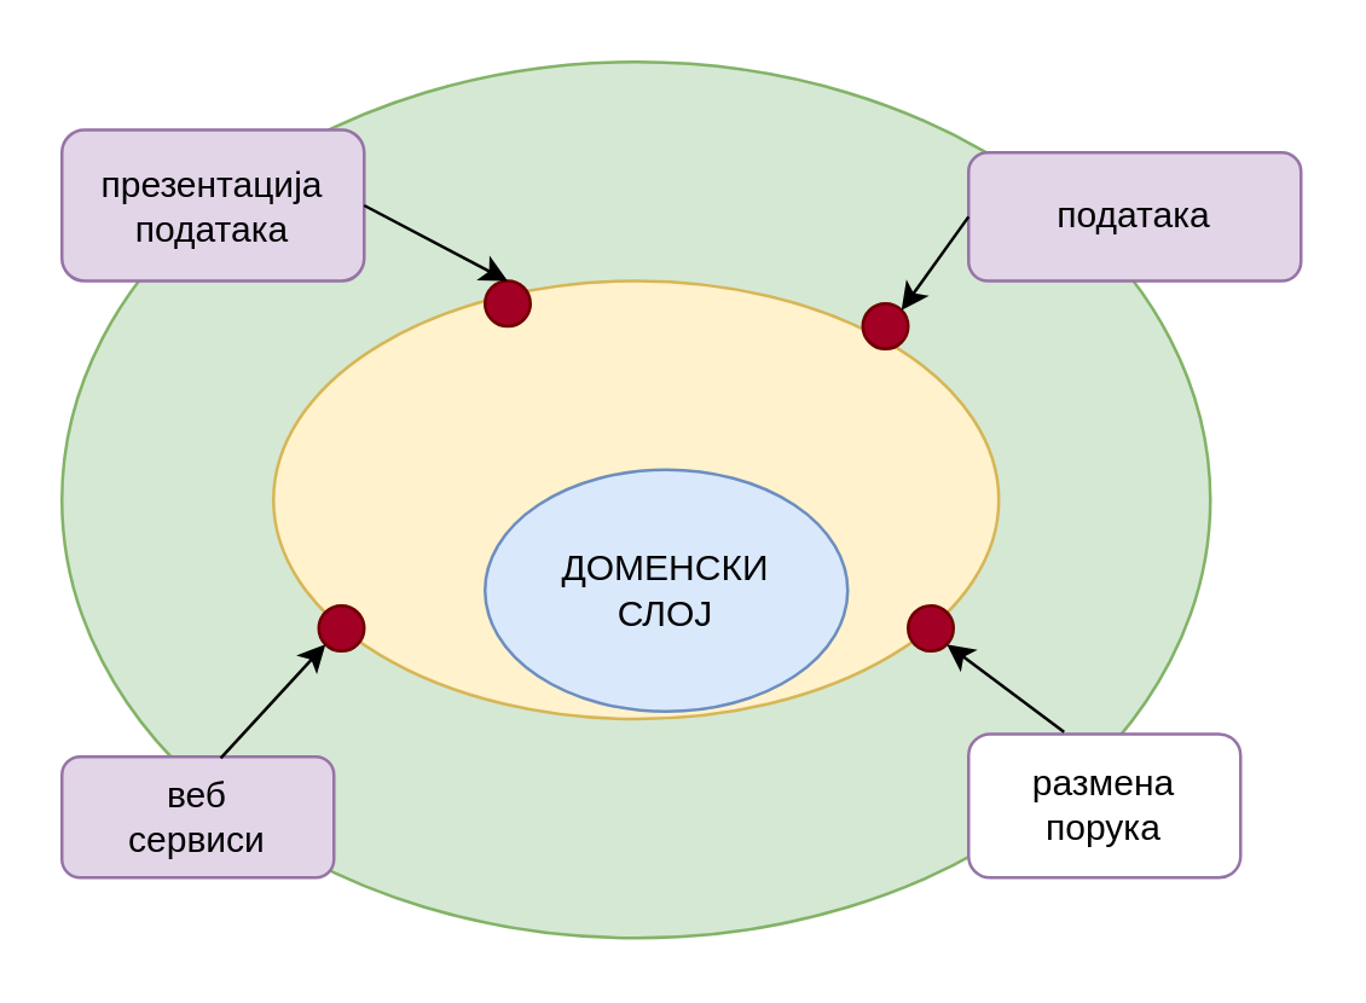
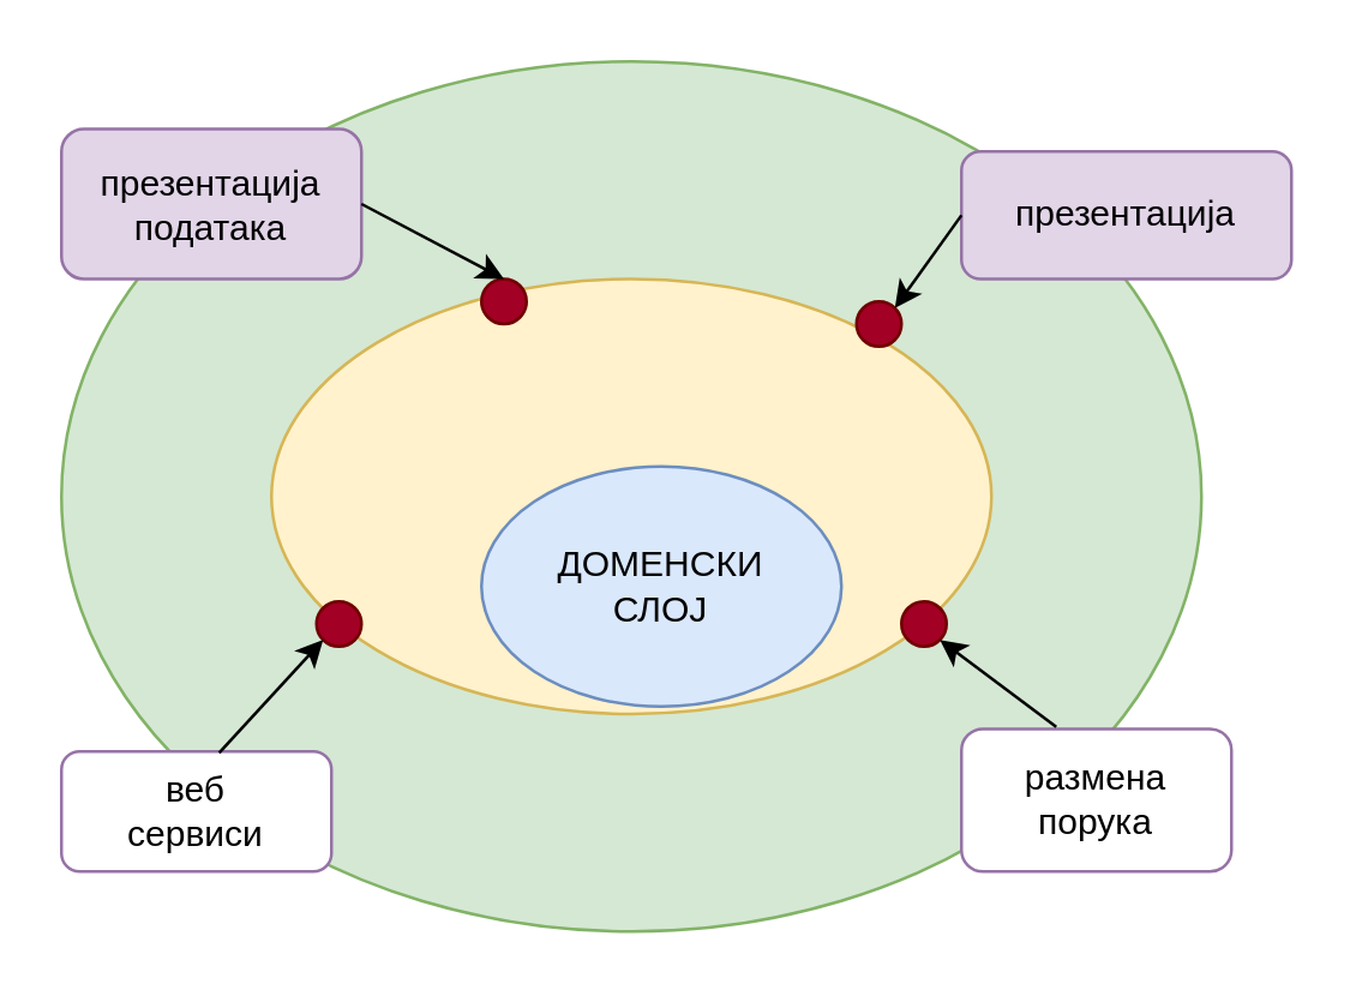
- <mxCell id="8" value="података" style="rounded=1;whiteSpace=wrap;html=1;fillColor=#e1d5e7;strokeColor=#9673a6;" vertex="1" parent="1"><mxGeometry x="320" y="50" width="110" height="42.5" as="geometry" /></mxCell>
+ <mxCell id="8" value="презентација" style="rounded=1;whiteSpace=wrap;html=1;fillColor=#e1d5e7;strokeColor=#9673a6;" vertex="1" parent="1"><mxGeometry x="320" y="50" width="110" height="42.5" as="geometry" /></mxCell>
- <mxCell id="6" value="&lt;div&gt;веб&lt;/div&gt;&lt;div&gt;сервиси&lt;br&gt;&lt;/div&gt;" style="rounded=1;whiteSpace=wrap;html=1;fillColor=#e1d5e7;strokeColor=#9673a6;" vertex="1" parent="1"><mxGeometry x="20" y="250" width="90" height="40" as="geometry" /></mxCell>
+ <mxCell id="6" value="&lt;div&gt;веб&lt;/div&gt;&lt;div&gt;сервиси&lt;br&gt;&lt;/div&gt;" style="rounded=1;whiteSpace=wrap;html=1;fillColor=#ffffff;strokeColor=#9673a6;" vertex="1" parent="1"><mxGeometry x="20" y="250" width="90" height="40" as="geometry" /></mxCell>
